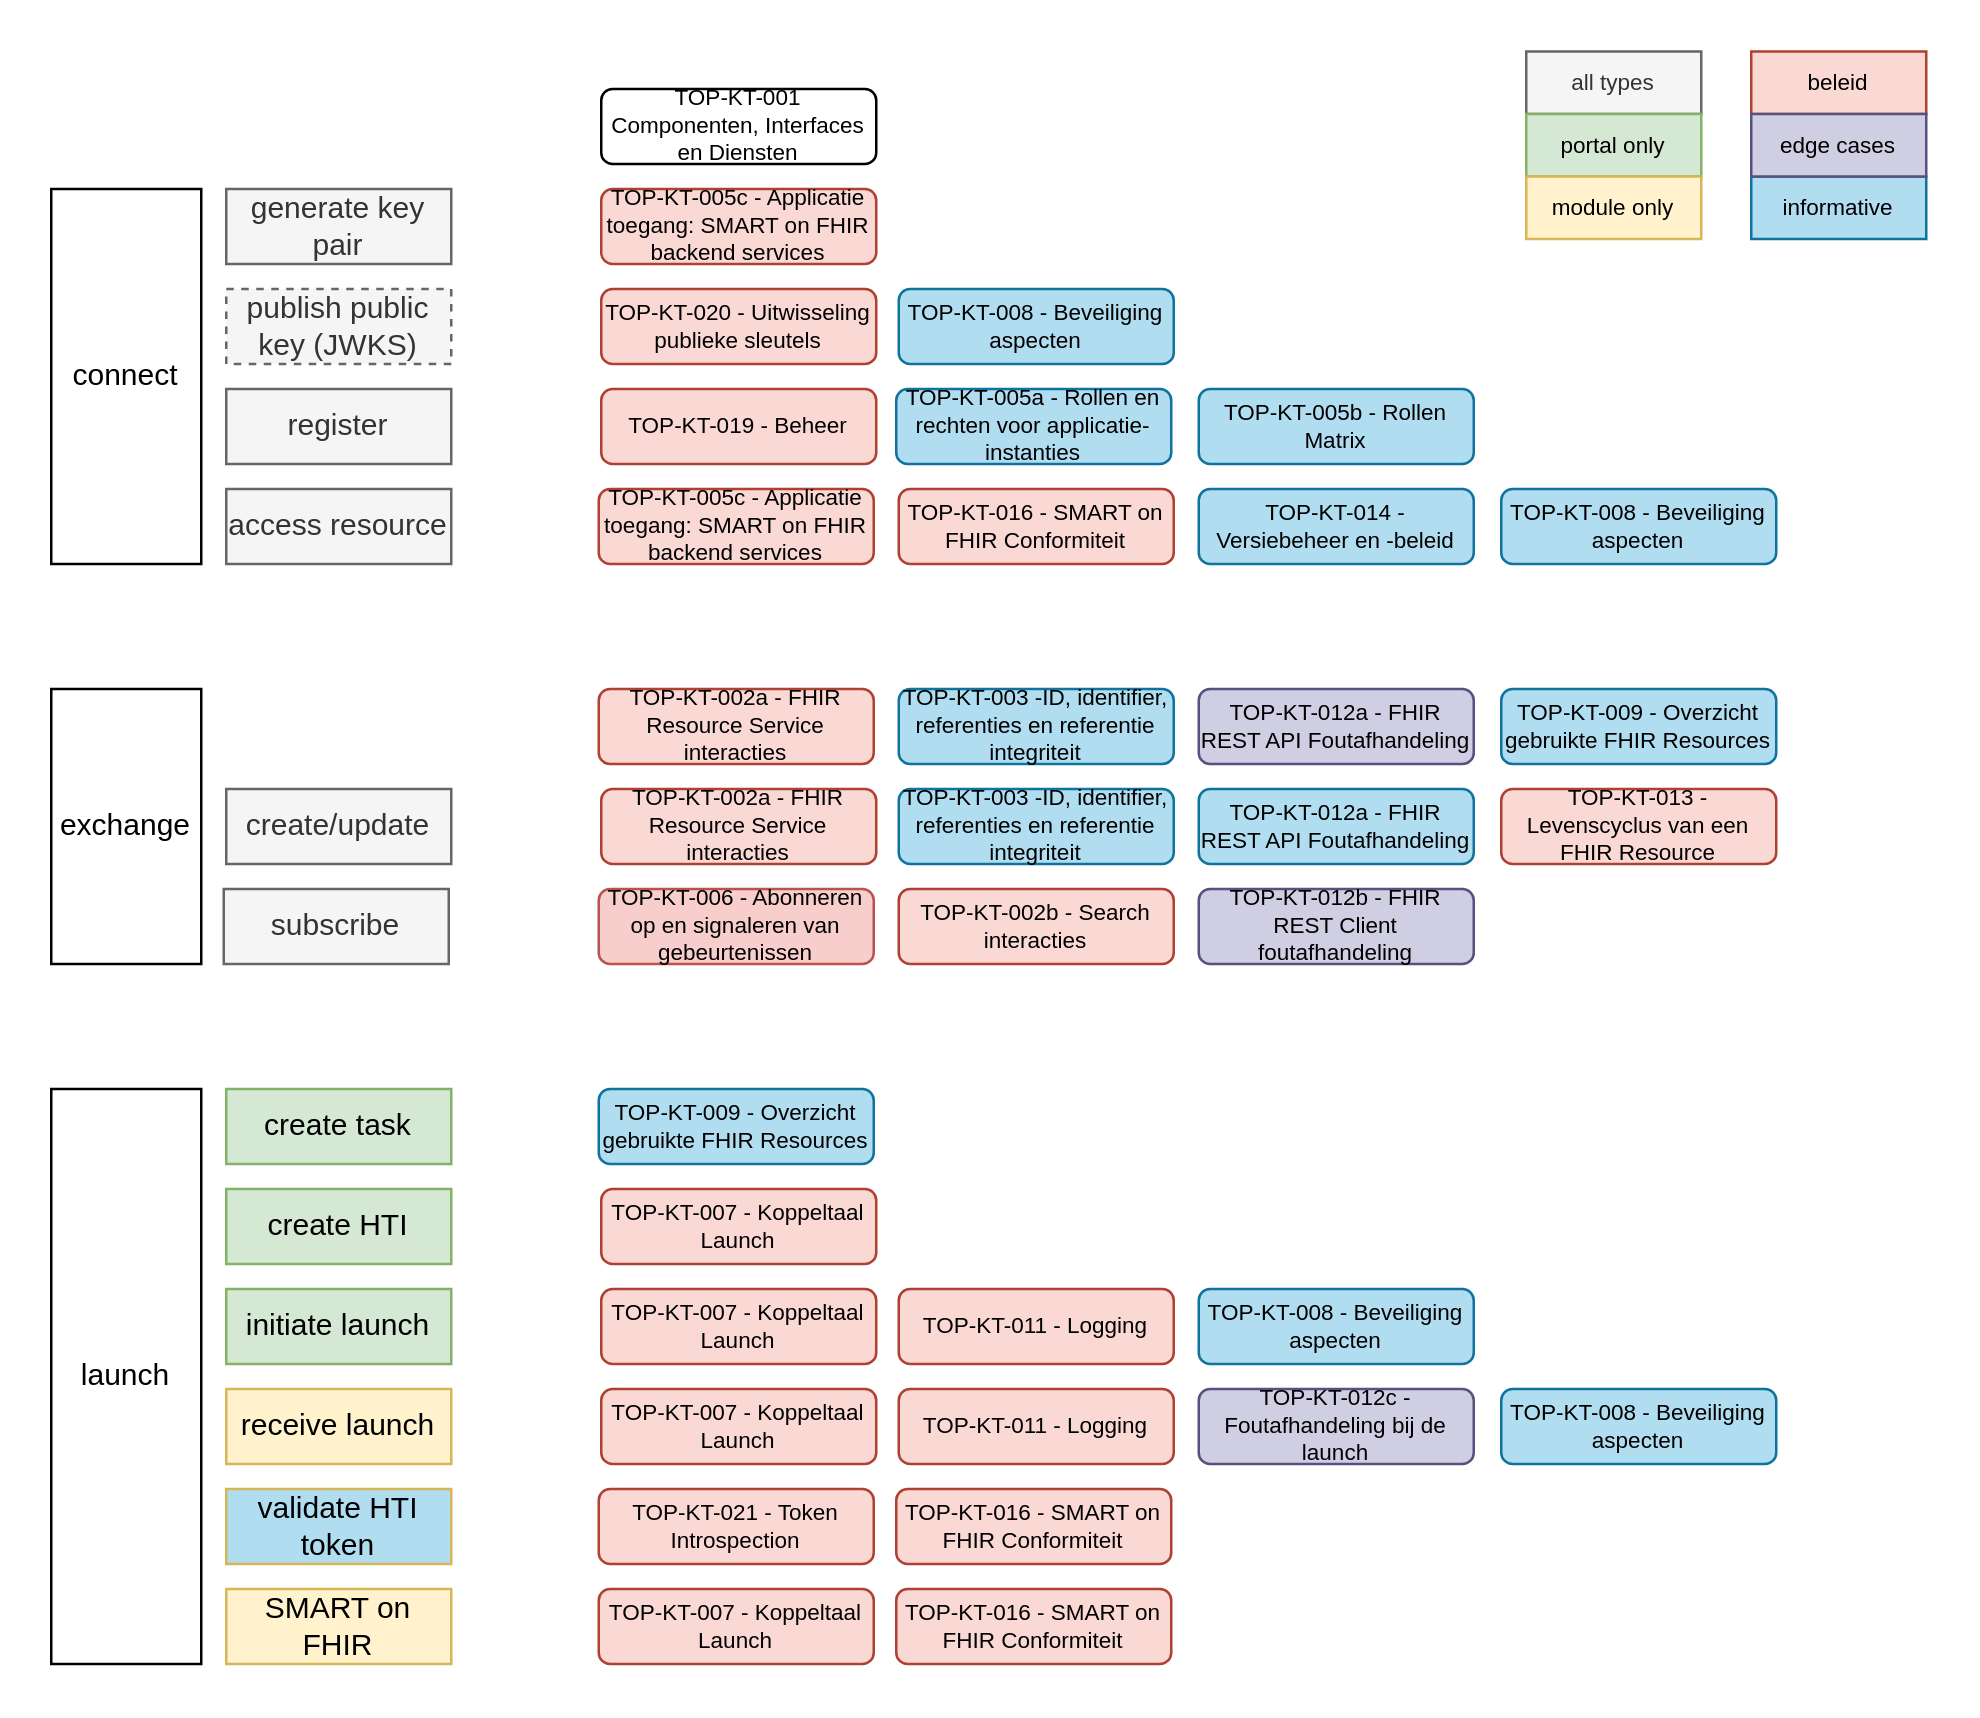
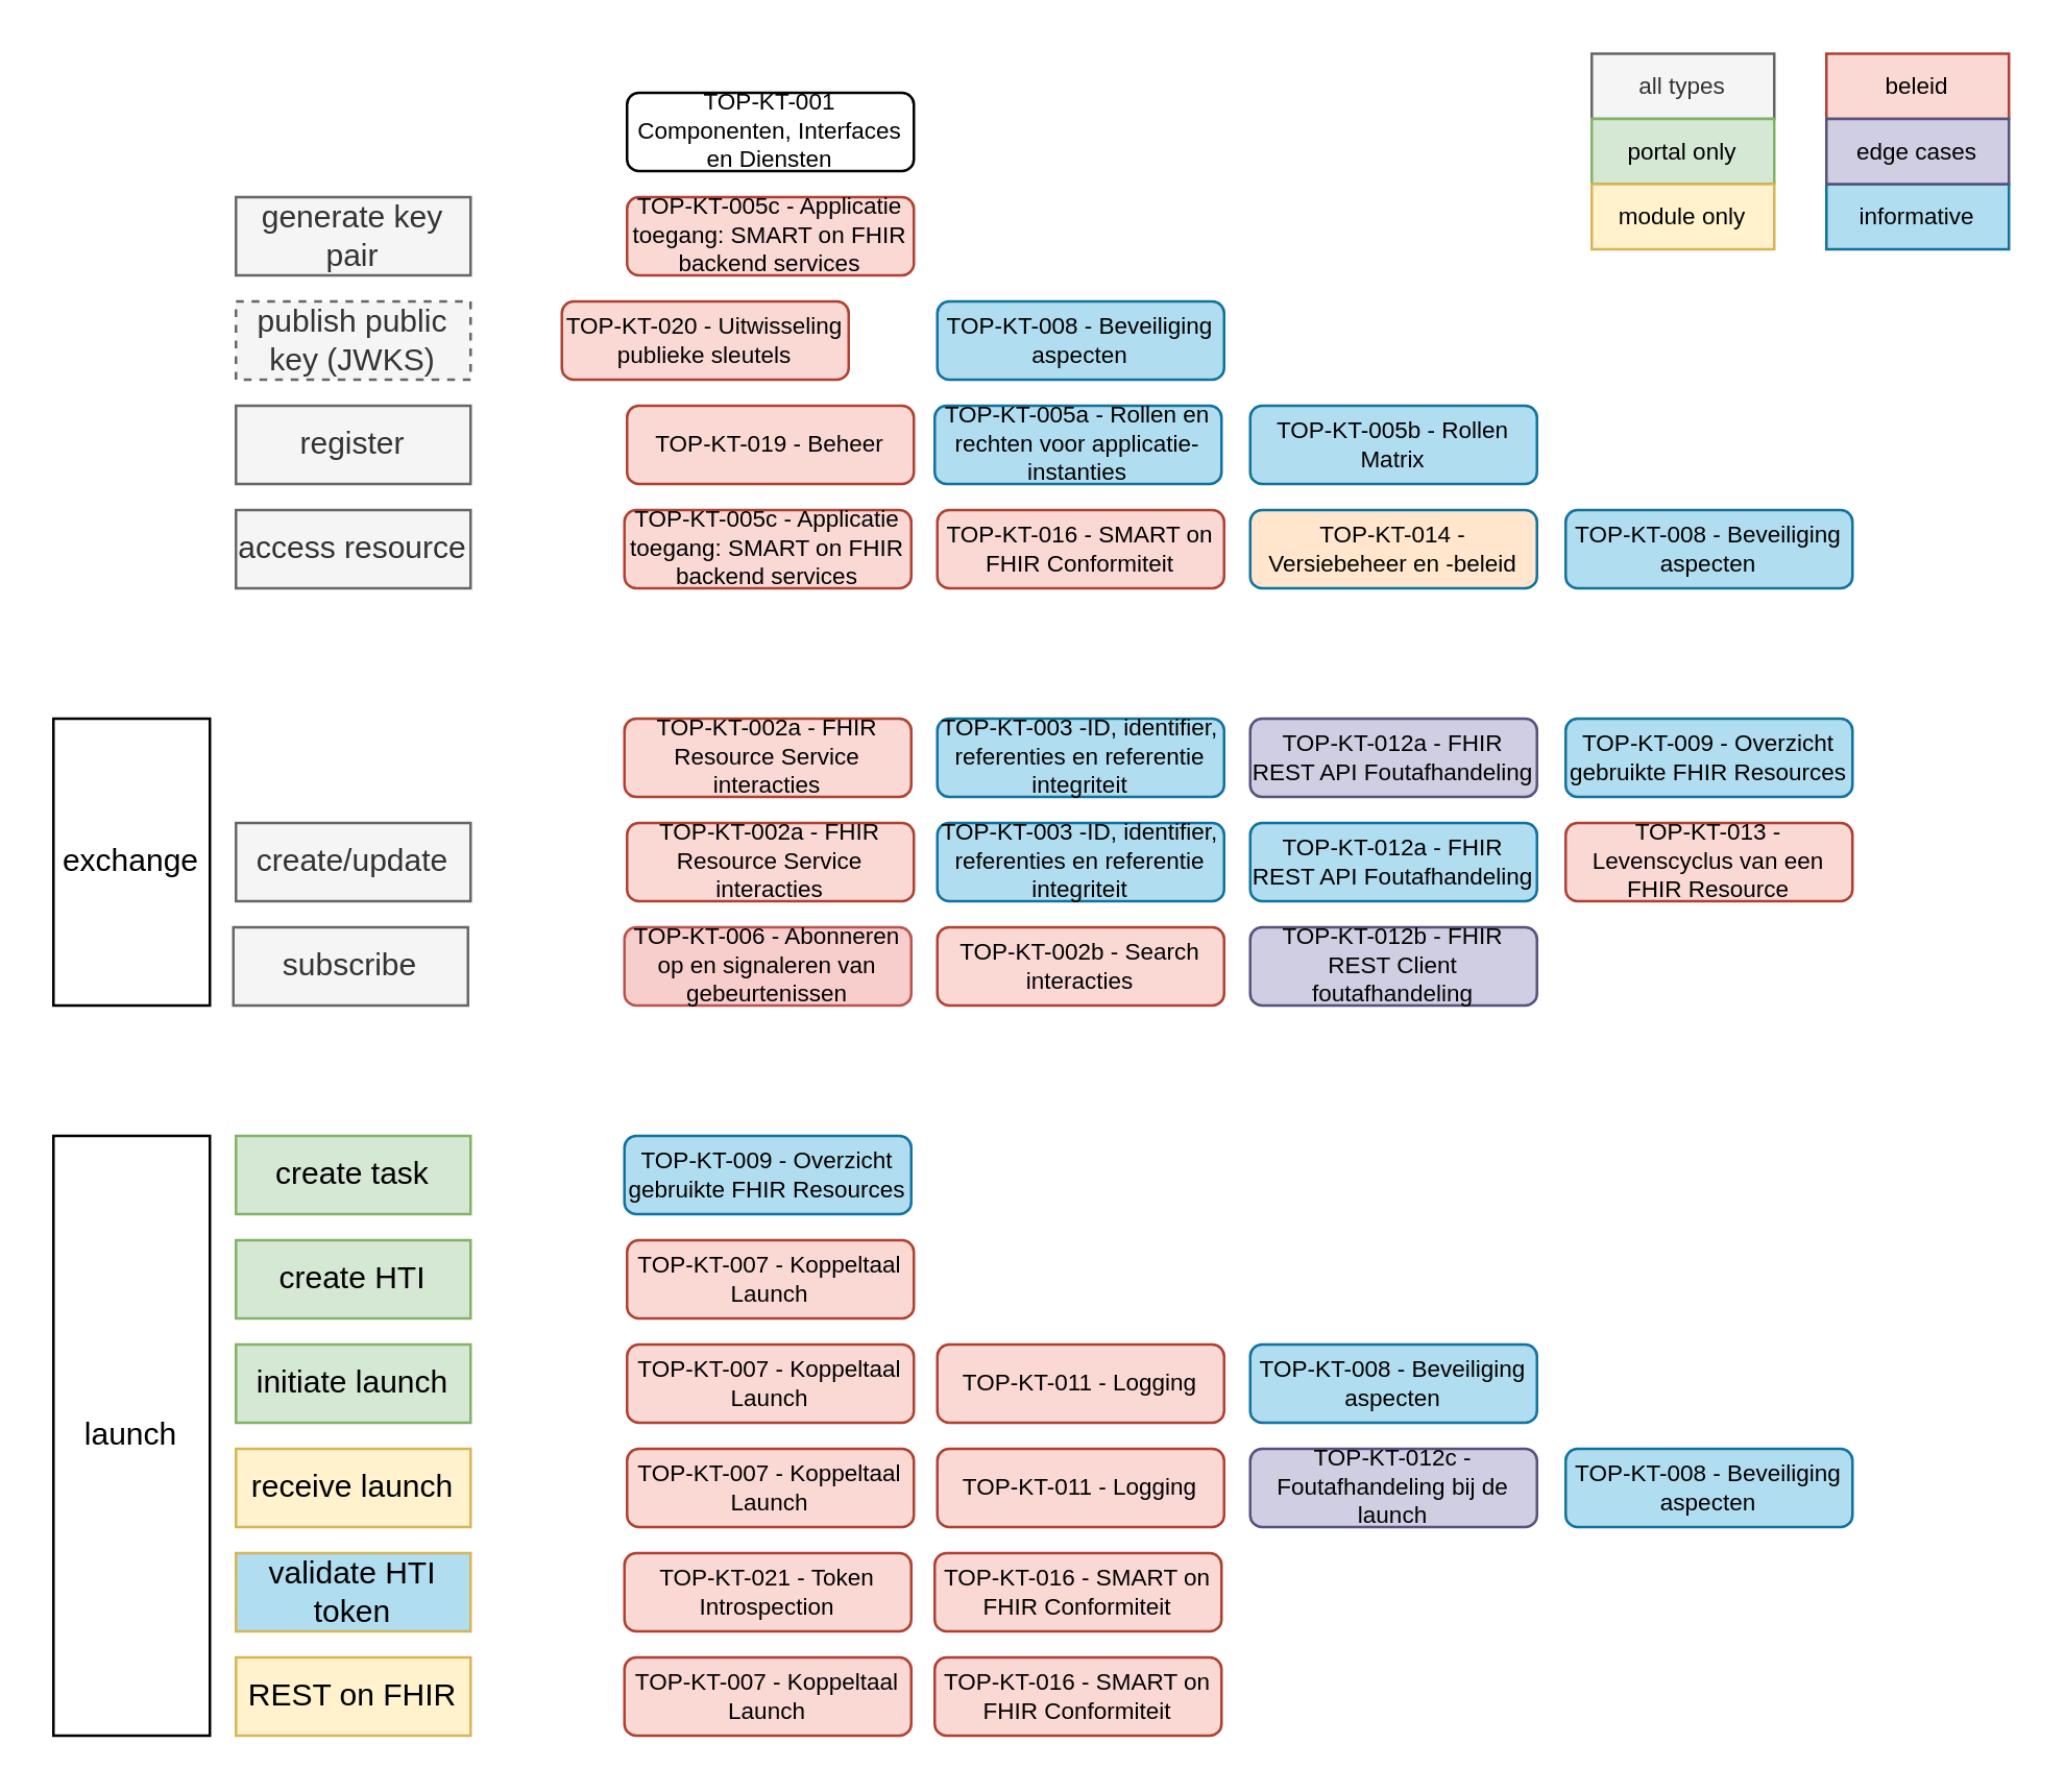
- <mxCell id="19" value="TOP-KT-020 - Uitwisseling publieke sleutels" style="rounded=1;whiteSpace=wrap;html=1;fontSize=9;fillColor=#fad9d5;strokeColor=#ae4132;" vertex="1" parent="1"><mxGeometry x="240" y="115" width="110" height="30" as="geometry" /></mxCell>
+ <mxCell id="19" value="TOP-KT-020 - Uitwisseling publieke sleutels" style="rounded=1;whiteSpace=wrap;html=1;fontSize=9;fillColor=#fad9d5;strokeColor=#ae4132;" vertex="1" parent="1"><mxGeometry x="215" y="115" width="110" height="30" as="geometry" /></mxCell>
- <mxCell id="2" value="connect" style="rounded=0;whiteSpace=wrap;html=1;" parent="1" vertex="1"><mxGeometry x="20" y="75" width="60" height="150" as="geometry" /></mxCell>
- <mxCell id="21" value="TOP-KT-014 - Versiebeheer en -beleid" style="rounded=1;whiteSpace=wrap;html=1;fontSize=9;fillColor=#b1ddf0;strokeColor=#10739e;" vertex="1" parent="1"><mxGeometry x="479" y="195" width="110" height="30" as="geometry" /></mxCell>
+ <mxCell id="21" value="TOP-KT-014 - Versiebeheer en -beleid" style="rounded=1;whiteSpace=wrap;html=1;fontSize=9;fillColor=#ffe6cc;strokeColor=#10739e;" vertex="1" parent="1"><mxGeometry x="479" y="195" width="110" height="30" as="geometry" /></mxCell>
- <mxCell id="16" value="SMART on FHIR" style="rounded=0;whiteSpace=wrap;html=1;fillColor=#fff2cc;strokeColor=#d6b656;" parent="1" vertex="1"><mxGeometry x="90" y="635" width="90" height="30" as="geometry" /></mxCell>
+ <mxCell id="16" value="REST on FHIR" style="rounded=0;whiteSpace=wrap;html=1;fillColor=#fff2cc;strokeColor=#d6b656;" parent="1" vertex="1"><mxGeometry x="90" y="635" width="90" height="30" as="geometry" /></mxCell>
